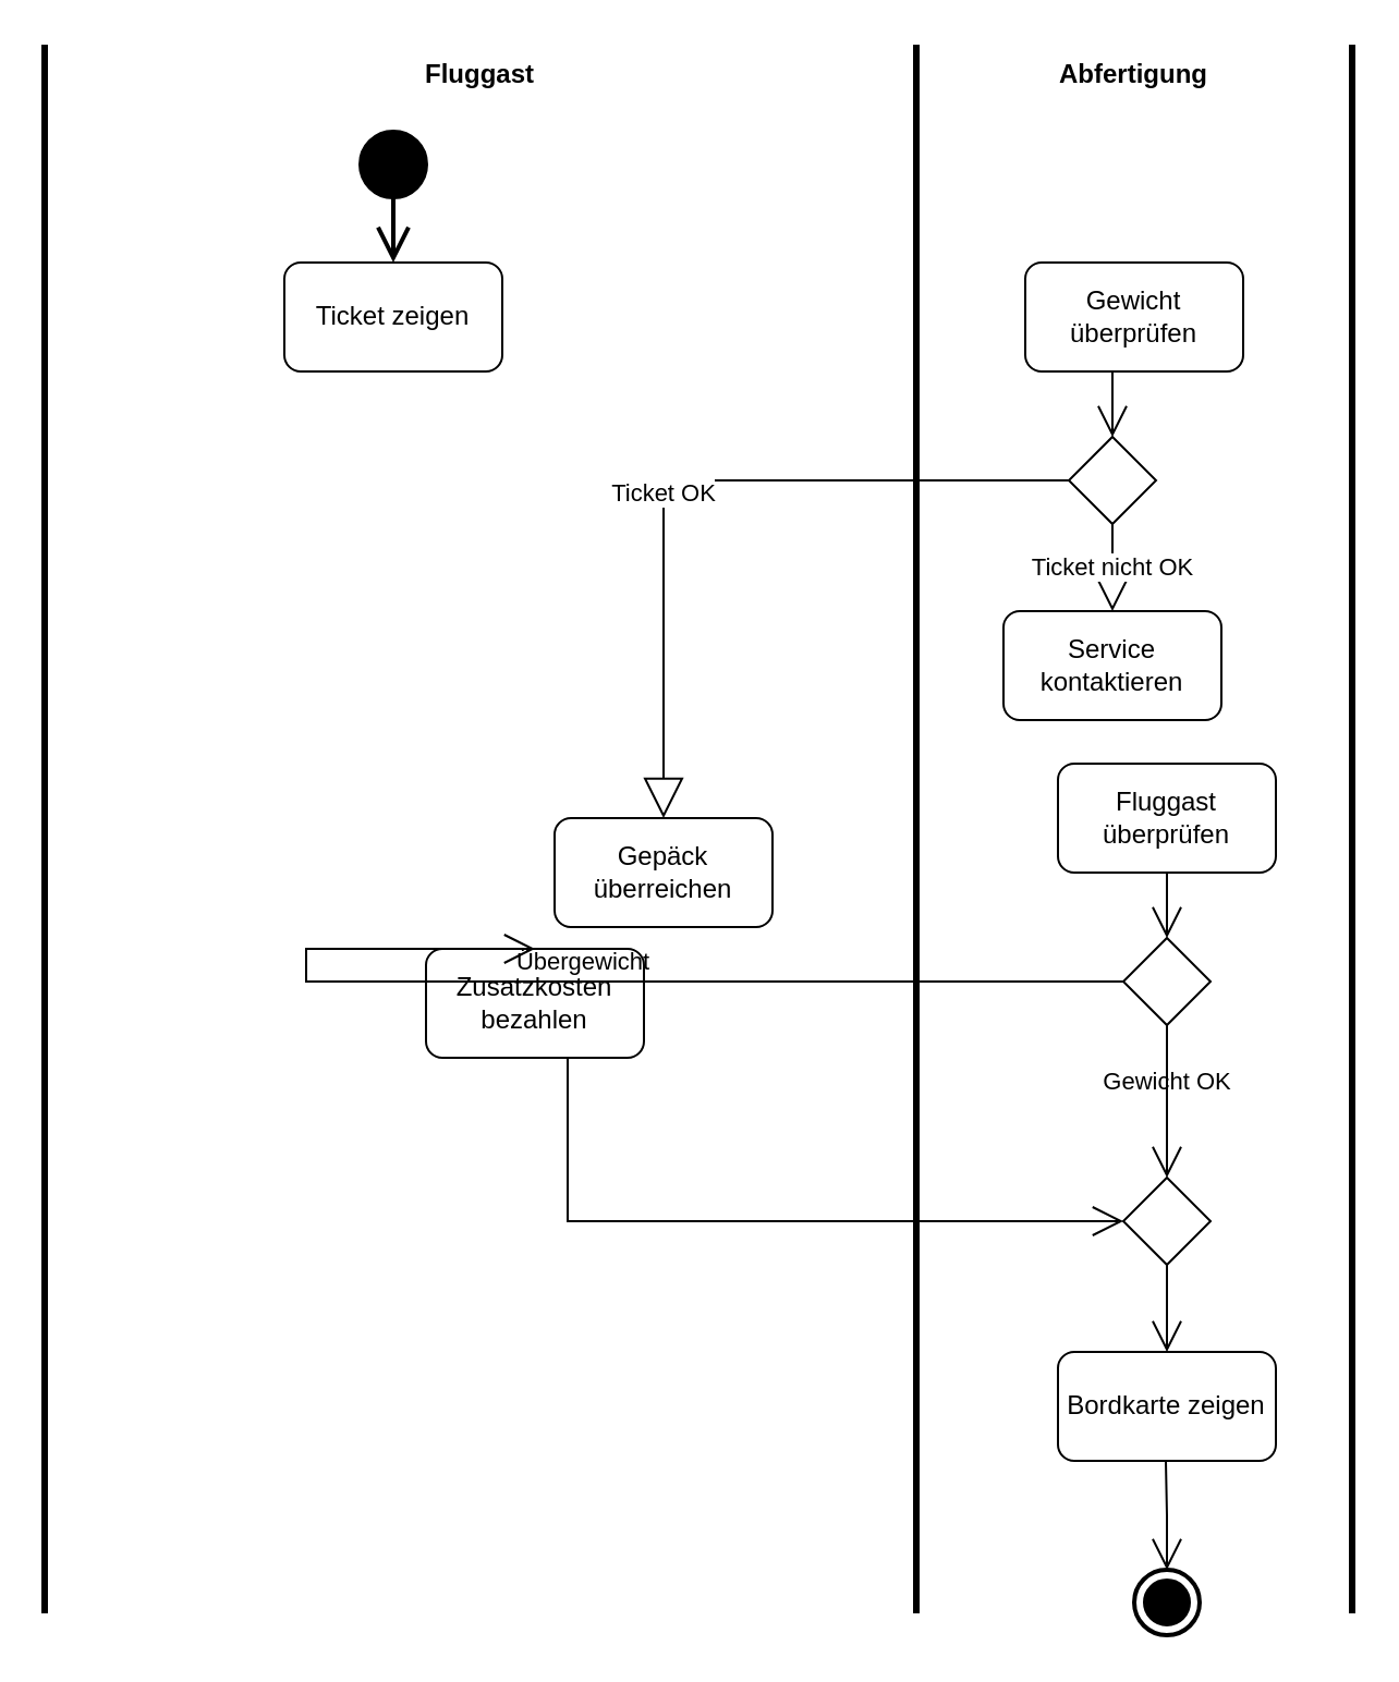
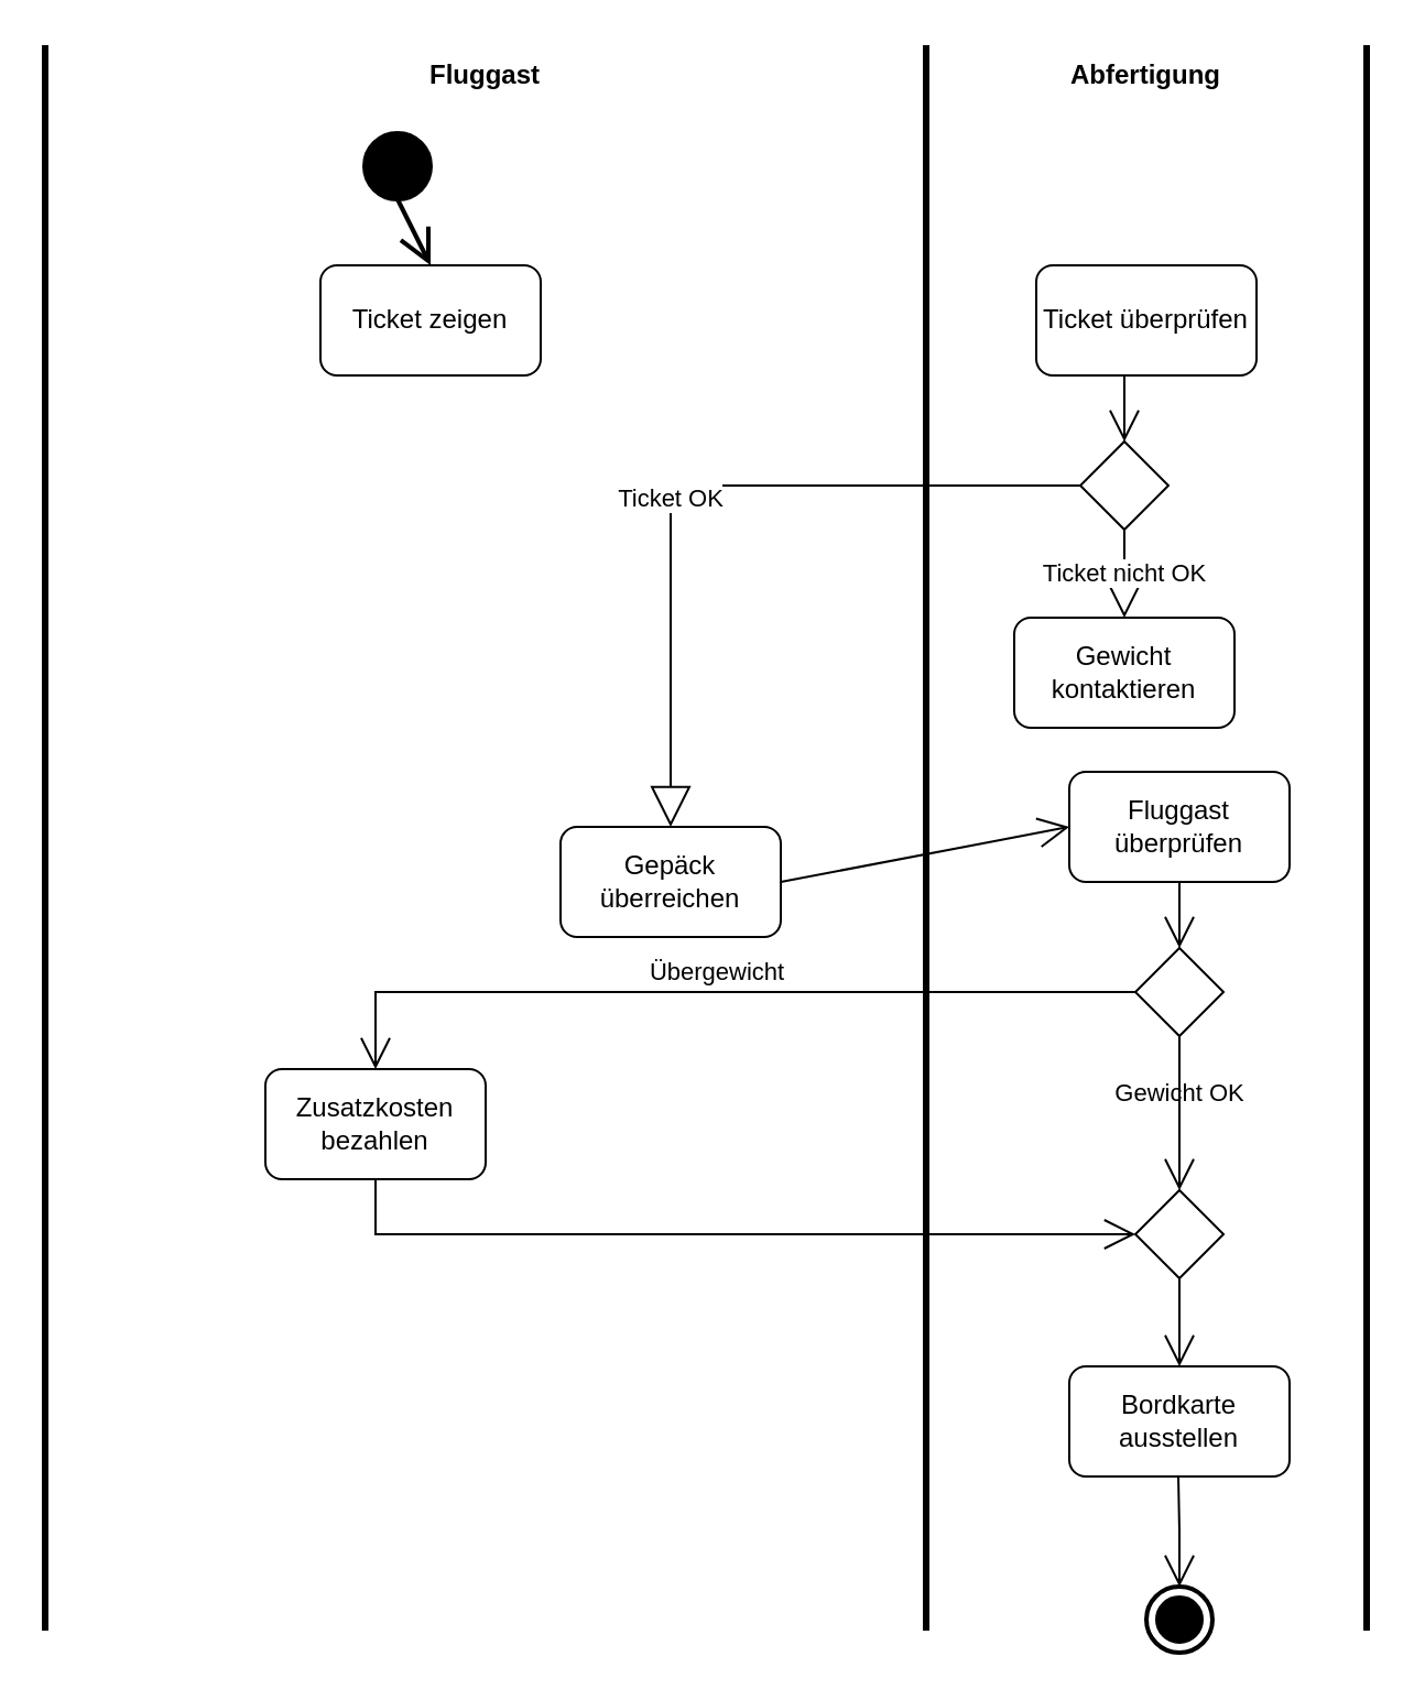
- <mxCell id="7" value="Ticket zeigen" style="shape=rect;html=1;rounded=1;whiteSpace=wrap;align=center;" parent="1" vertex="1"><mxGeometry x="130" y="120" width="100" height="50" as="geometry" /></mxCell>
+ <mxCell id="7" value="Ticket zeigen" style="shape=rect;html=1;rounded=1;whiteSpace=wrap;align=center;" parent="1" vertex="1"><mxGeometry x="145" y="120" width="100" height="50" as="geometry" /></mxCell>
- <mxCell id="8" value="Gewicht überprüfen" style="shape=rect;html=1;rounded=1;whiteSpace=wrap;align=center;" parent="1" vertex="1"><mxGeometry x="470" y="120" width="100" height="50" as="geometry" /></mxCell>
+ <mxCell id="8" value="Ticket überprüfen" style="shape=rect;html=1;rounded=1;whiteSpace=wrap;align=center;" parent="1" vertex="1"><mxGeometry x="470" y="120" width="100" height="50" as="geometry" /></mxCell>
- <mxCell id="9" value="Service kontaktieren" style="shape=rect;html=1;rounded=1;whiteSpace=wrap;align=center;" parent="1" vertex="1"><mxGeometry x="460" y="280" width="100" height="50" as="geometry" /></mxCell>
+ <mxCell id="9" value="Gewicht kontaktieren" style="shape=rect;html=1;rounded=1;whiteSpace=wrap;align=center;" parent="1" vertex="1"><mxGeometry x="460" y="280" width="100" height="50" as="geometry" /></mxCell>
+ <mxCell id="17" value="" style="edgeStyle=none;html=1;endArrow=open;endSize=12;strokeWidth=1;verticalAlign=bottom;exitX=1;exitY=0.5;exitDx=0;exitDy=0;entryX=0;entryY=0.5;entryDx=0;entryDy=0;" parent="1" source="10" target="11" edge="1"><mxGeometry width="160" relative="1" as="geometry"><mxPoint x="345" y="374.5" as="sourcePoint" /><mxPoint x="480" y="375" as="targetPoint" /></mxGeometry></mxCell>
- <mxCell id="13" value="Zusatzkosten bezahlen" style="shape=rect;html=1;rounded=1;whiteSpace=wrap;align=center;" parent="1" vertex="1"><mxGeometry x="195" y="435" width="100" height="50" as="geometry" /></mxCell>
+ <mxCell id="13" value="Zusatzkosten bezahlen" style="shape=rect;html=1;rounded=1;whiteSpace=wrap;align=center;" parent="1" vertex="1"><mxGeometry x="120" y="485" width="100" height="50" as="geometry" /></mxCell>
- <mxCell id="12" value="Bordkarte zeigen" style="shape=rect;html=1;rounded=1;whiteSpace=wrap;align=center;" parent="1" vertex="1"><mxGeometry x="485" y="620" width="100" height="50" as="geometry" /></mxCell>
+ <mxCell id="12" value="Bordkarte ausstellen" style="shape=rect;html=1;rounded=1;whiteSpace=wrap;align=center;" parent="1" vertex="1"><mxGeometry x="485" y="620" width="100" height="50" as="geometry" /></mxCell>
